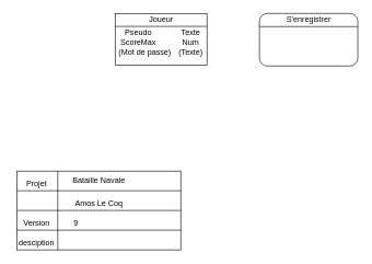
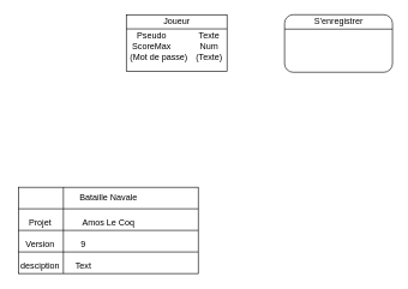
- <mxCell id="16" value="Projet" style="text;html=1;align=center;verticalAlign=middle;resizable=0;points=[];autosize=1;" vertex="1" parent="1"><mxGeometry x="30" y="270" width="50" height="20" as="geometry" /></mxCell>
+ <mxCell id="16" value="Projet" style="text;html=1;align=center;verticalAlign=middle;resizable=0;points=[];autosize=1;" vertex="1" parent="1"><mxGeometry x="30" y="300" width="50" height="20" as="geometry" /></mxCell>
+ <mxCell id="23" value="Text" style="text;html=1;align=center;verticalAlign=middle;resizable=0;points=[];autosize=1;" vertex="1" parent="1"><mxGeometry x="95" y="360" width="40" height="20" as="geometry" /></mxCell>
